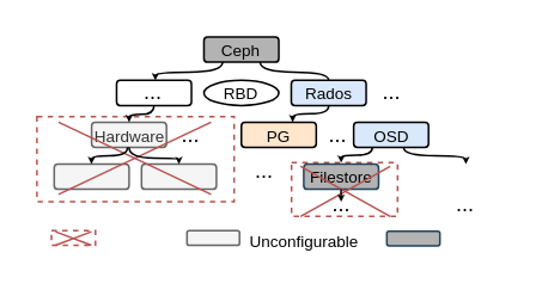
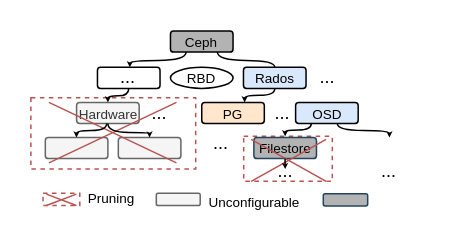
+ <mxCell id="26" value="&lt;span class=&quot;fontstyle0&quot;&gt;&lt;font style=&quot;font-size: 9px&quot;&gt;&lt;font face=&quot;helvetica&quot;&gt;P&lt;/font&gt;runing&lt;/font&gt;&lt;/span&gt; " style="text;html=1;strokeColor=none;fillColor=none;align=center;verticalAlign=middle;whiteSpace=wrap;rounded=0;" parent="2" vertex="1"><mxGeometry x="32.62" y="103.841" width="41.557" height="13.579" as="geometry" /></mxCell>
